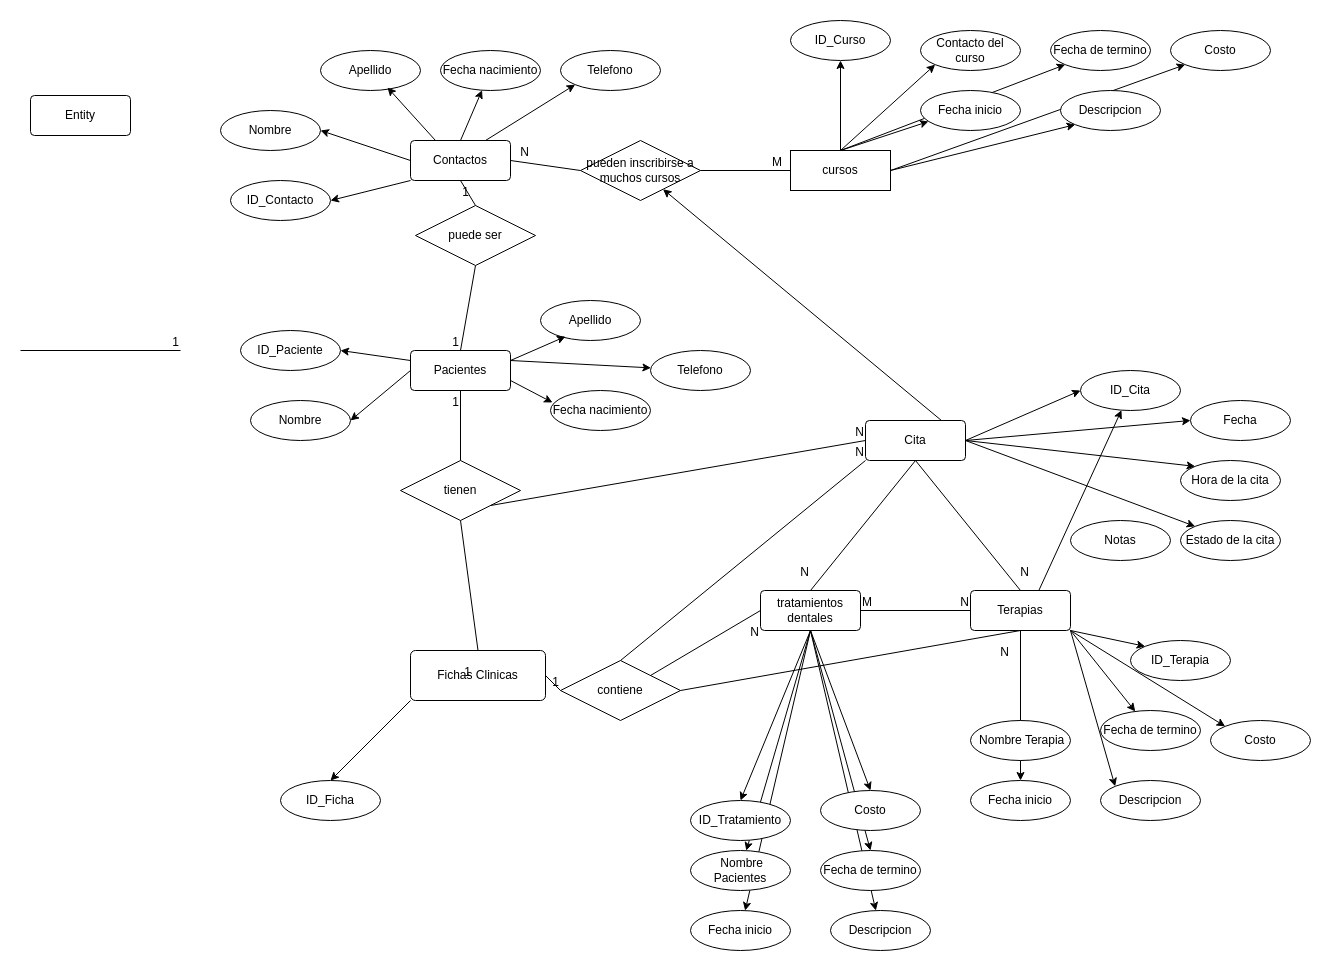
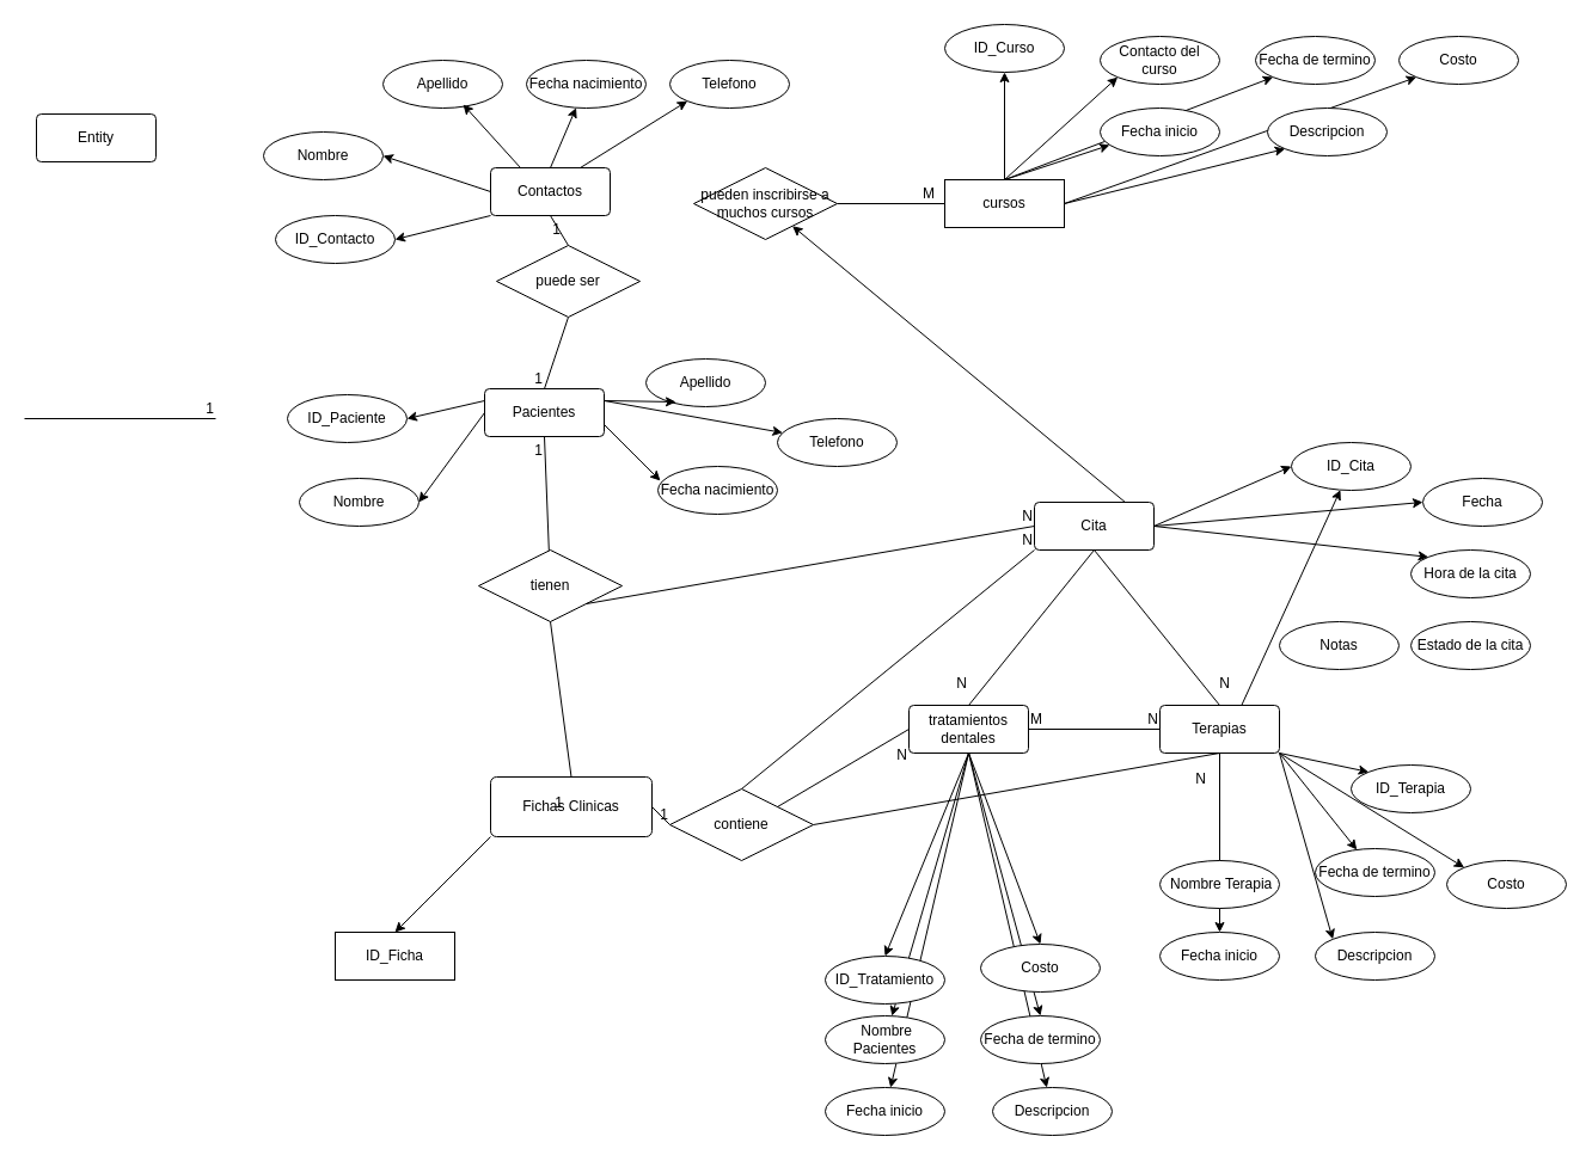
- <mxCell id="67" value="" style="endArrow=none;html=1;rounded=0;exitX=0;exitY=0.5;exitDx=0;exitDy=0;entryX=1;entryY=0.5;entryDx=0;entryDy=0;" edge="1" parent="1" source="71" target="23"><mxGeometry relative="1" as="geometry"><mxPoint x="560" y="159.5" as="sourcePoint" /><mxPoint x="720" y="159.5" as="targetPoint" /><Array as="points" /></mxGeometry></mxCell>
- <mxCell id="68" value="N" style="resizable=0;html=1;whiteSpace=wrap;align=right;verticalAlign=bottom;" connectable="0" vertex="1" parent="67"><mxGeometry x="1" relative="1" as="geometry"><mxPoint x="20" as="offset" /></mxGeometry></mxCell>
- <mxCell id="12" value="Pacientes" style="rounded=1;arcSize=10;whiteSpace=wrap;html=1;align=center;" vertex="1" parent="1"><mxGeometry x="410" y="350" width="100" height="40" as="geometry" /></mxCell>
+ <mxCell id="12" value="Pacientes" style="rounded=1;arcSize=10;whiteSpace=wrap;html=1;align=center;" vertex="1" parent="1"><mxGeometry x="405" y="325" width="100" height="40" as="geometry" /></mxCell>
- <mxCell id="38" style="edgeStyle=none;rounded=0;orthogonalLoop=1;jettySize=auto;html=1;exitX=1;exitY=0.5;exitDx=0;exitDy=0;entryX=0;entryY=0;entryDx=0;entryDy=0;" edge="1" parent="1" source="41" target="60"><mxGeometry relative="1" as="geometry" /></mxCell>
- <mxCell id="3" value="ID_Ficha" style="ellipse;whiteSpace=wrap;html=1;align=center;" vertex="1" parent="1"><mxGeometry x="280" y="780" width="100" height="40" as="geometry" /></mxCell>
+ <mxCell id="3" value="ID_Ficha" style="whiteSpace=wrap;html=1;align=center;rounded=0;" vertex="1" parent="1"><mxGeometry x="280" y="780" width="100" height="40" as="geometry" /></mxCell>
